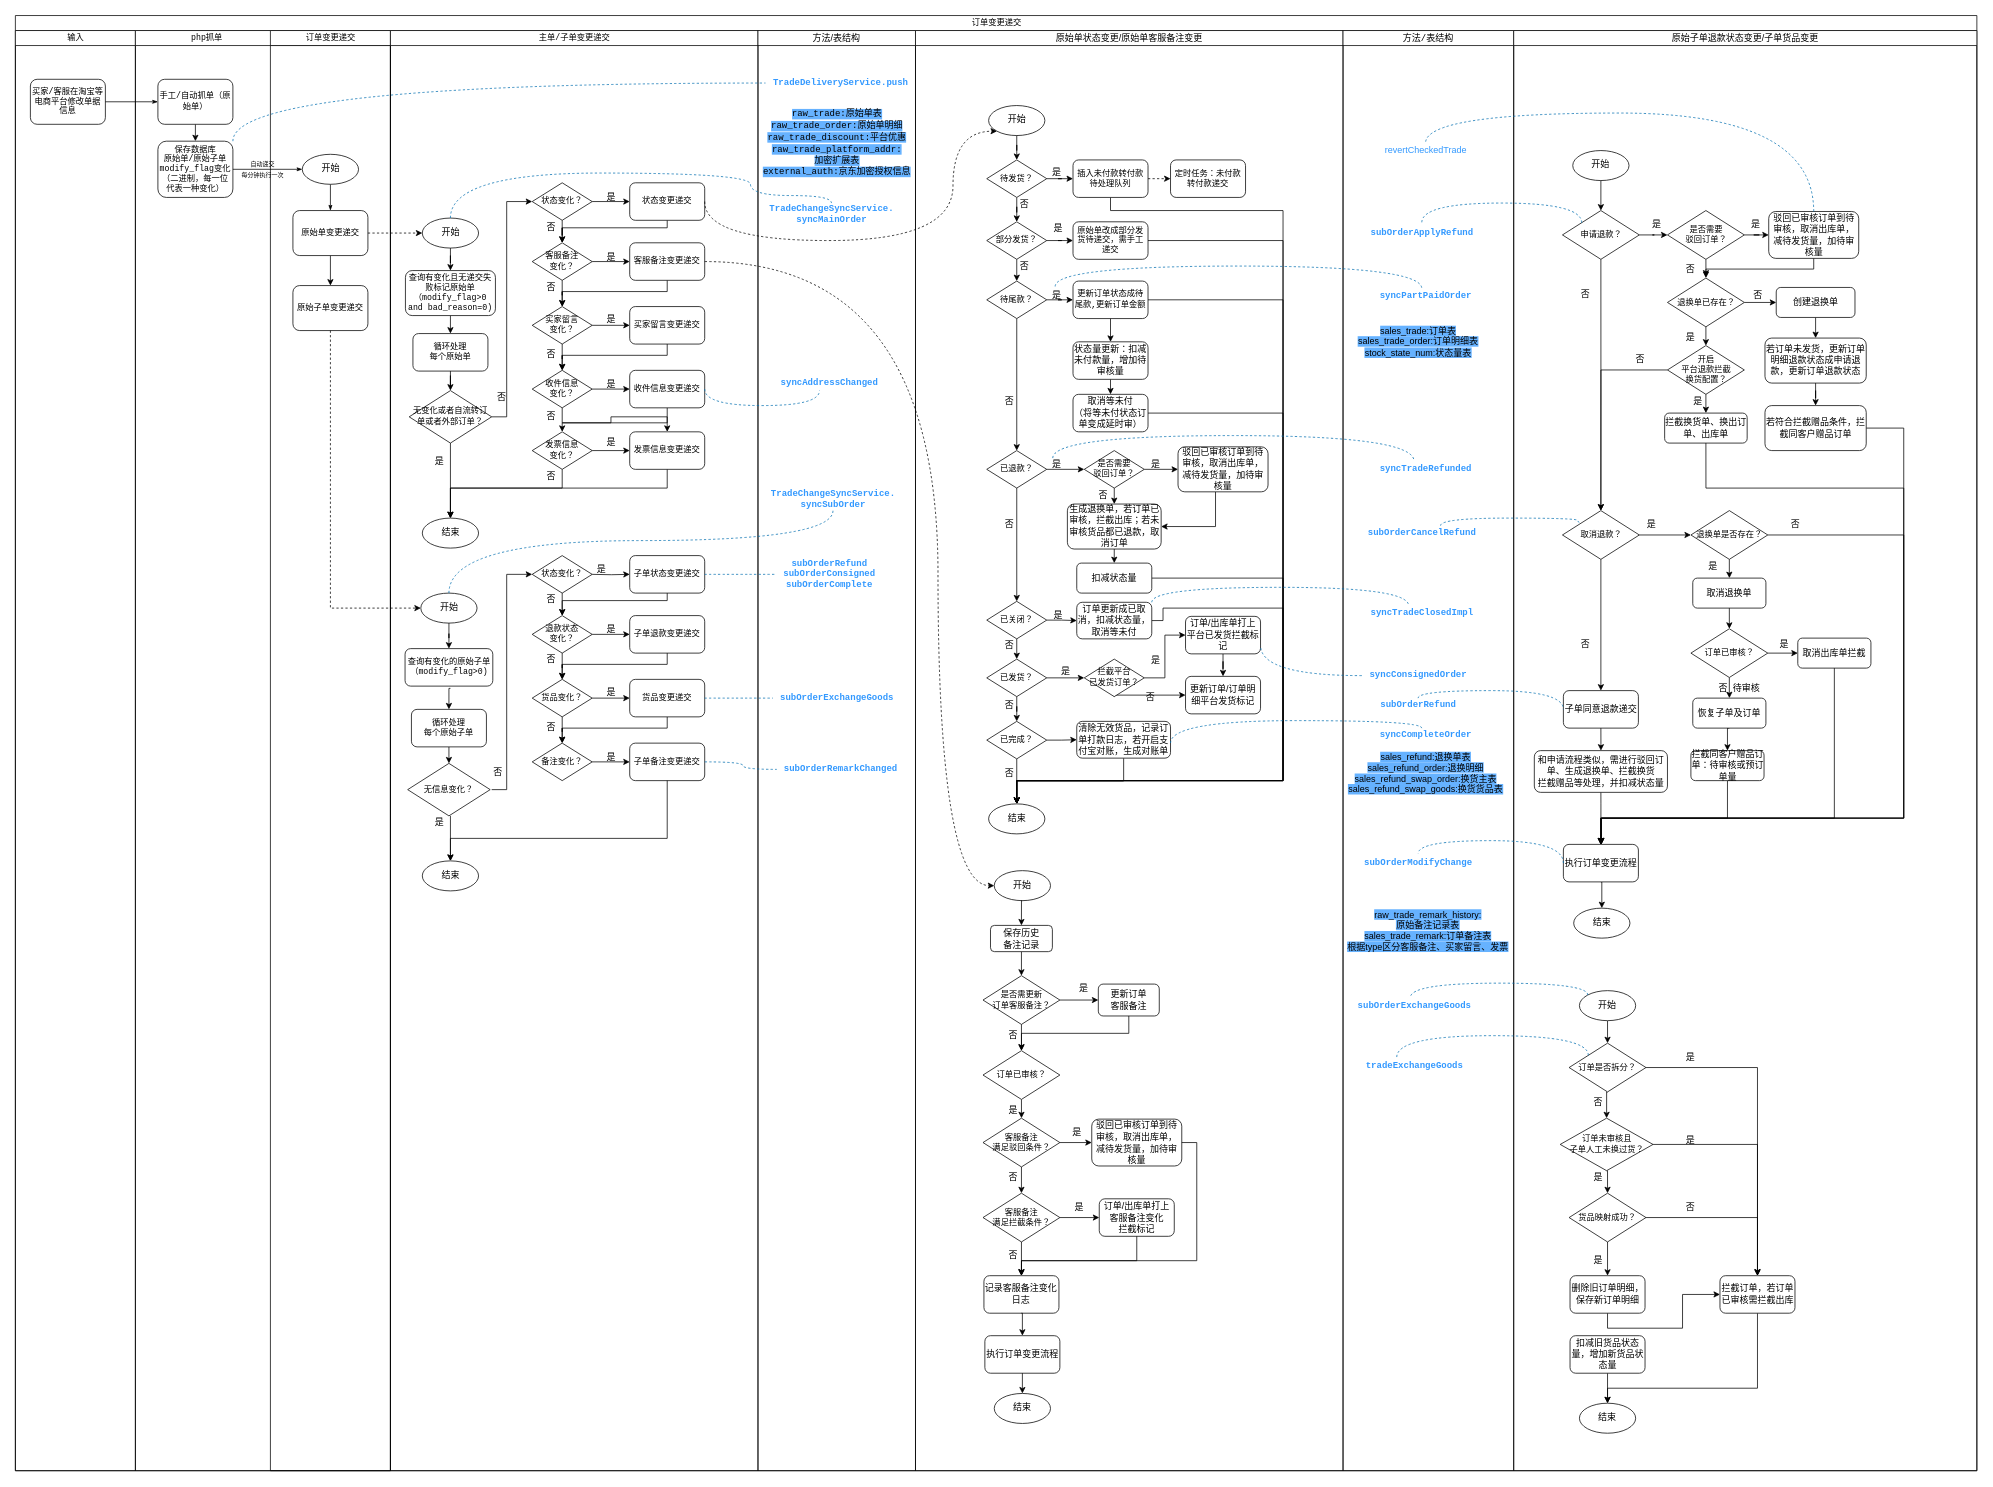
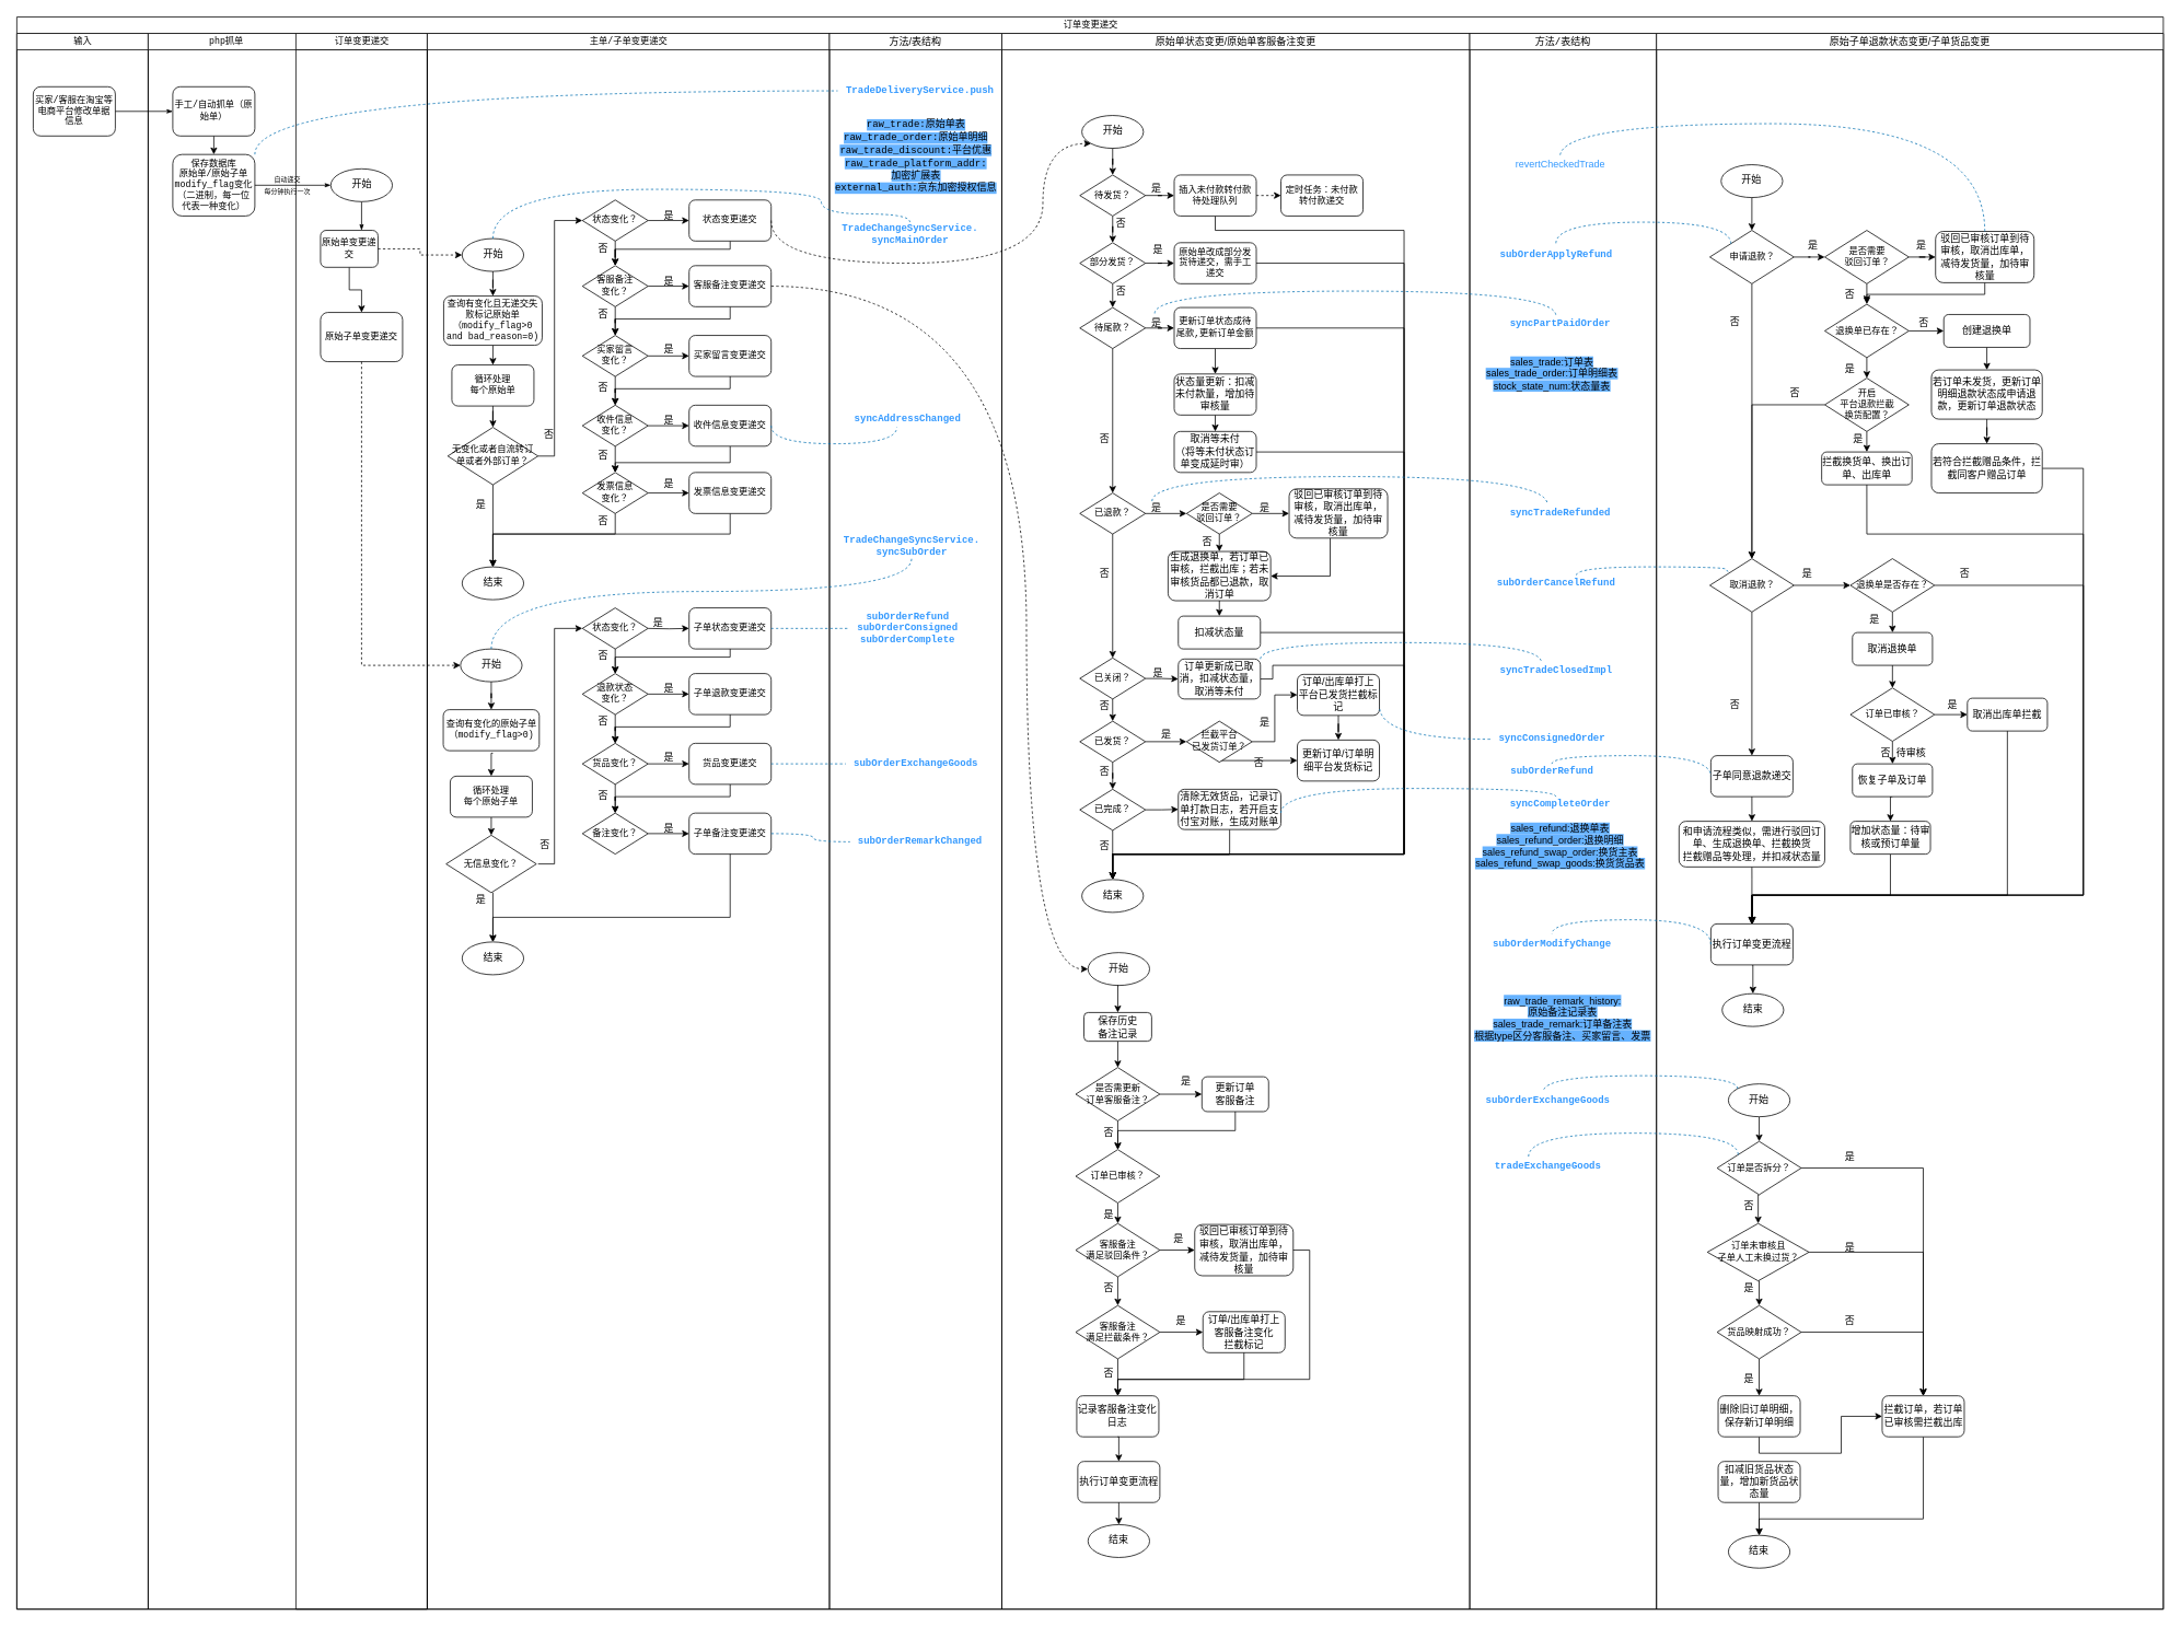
- <mxCell id="14" value="原始单变更递交" style="rounded=1;whiteSpace=wrap;html=1;shadow=0;labelBackgroundColor=none;strokeWidth=1;fontFamily=Courier New;fontSize=11;align=center;fontStyle=0" parent="11" vertex="1"><mxGeometry x="30" y="240" width="100" height="60" as="geometry" /></mxCell>
+ <mxCell id="14" value="原始单变更递交" style="rounded=1;whiteSpace=wrap;html=1;shadow=0;labelBackgroundColor=none;strokeWidth=1;fontFamily=Courier New;fontSize=11;align=center;fontStyle=0" parent="11" vertex="1"><mxGeometry x="30" y="240" width="70" height="45" as="geometry" /></mxCell>
- <mxCell id="43" style="edgeStyle=orthogonalEdgeStyle;rounded=0;orthogonalLoop=1;jettySize=auto;html=1;exitX=0.5;exitY=1;exitDx=0;exitDy=0;fontStyle=0;" parent="20" source="44" target="100" edge="1"><mxGeometry relative="1" as="geometry" /></mxCell>
+ <mxCell id="43" style="edgeStyle=orthogonalEdgeStyle;rounded=0;orthogonalLoop=1;jettySize=auto;html=1;exitX=0.5;exitY=1;exitDx=0;exitDy=0;entryX=0.5;entryY=0;entryDx=0;entryDy=0;fontStyle=0" parent="20" source="44" target="98" edge="1"><mxGeometry relative="1" as="geometry" /></mxCell>
- <mxCell id="298" value="&lt;span style=&quot;font-family: &amp;quot;helvetica&amp;quot; ; font-size: 12px&quot;&gt;拦截同客户赠品订单：待审核或预订单量&lt;br&gt;&lt;/span&gt;" style="rounded=1;whiteSpace=wrap;html=1;shadow=0;labelBackgroundColor=none;strokeWidth=1;fontFamily=Courier New;fontSize=11;align=center;fontStyle=0" parent="238" vertex="1"><mxGeometry x="236.25" y="960" width="97.5" height="40" as="geometry" /></mxCell>
+ <mxCell id="298" value="&lt;span style=&quot;font-family: &amp;quot;helvetica&amp;quot; ; font-size: 12px&quot;&gt;增加状态量：待审核或预订单量&lt;br&gt;&lt;/span&gt;" style="rounded=1;whiteSpace=wrap;html=1;shadow=0;labelBackgroundColor=none;strokeWidth=1;fontFamily=Courier New;fontSize=11;align=center;fontStyle=0" parent="238" vertex="1"><mxGeometry x="236.25" y="960" width="97.5" height="40" as="geometry" /></mxCell>
